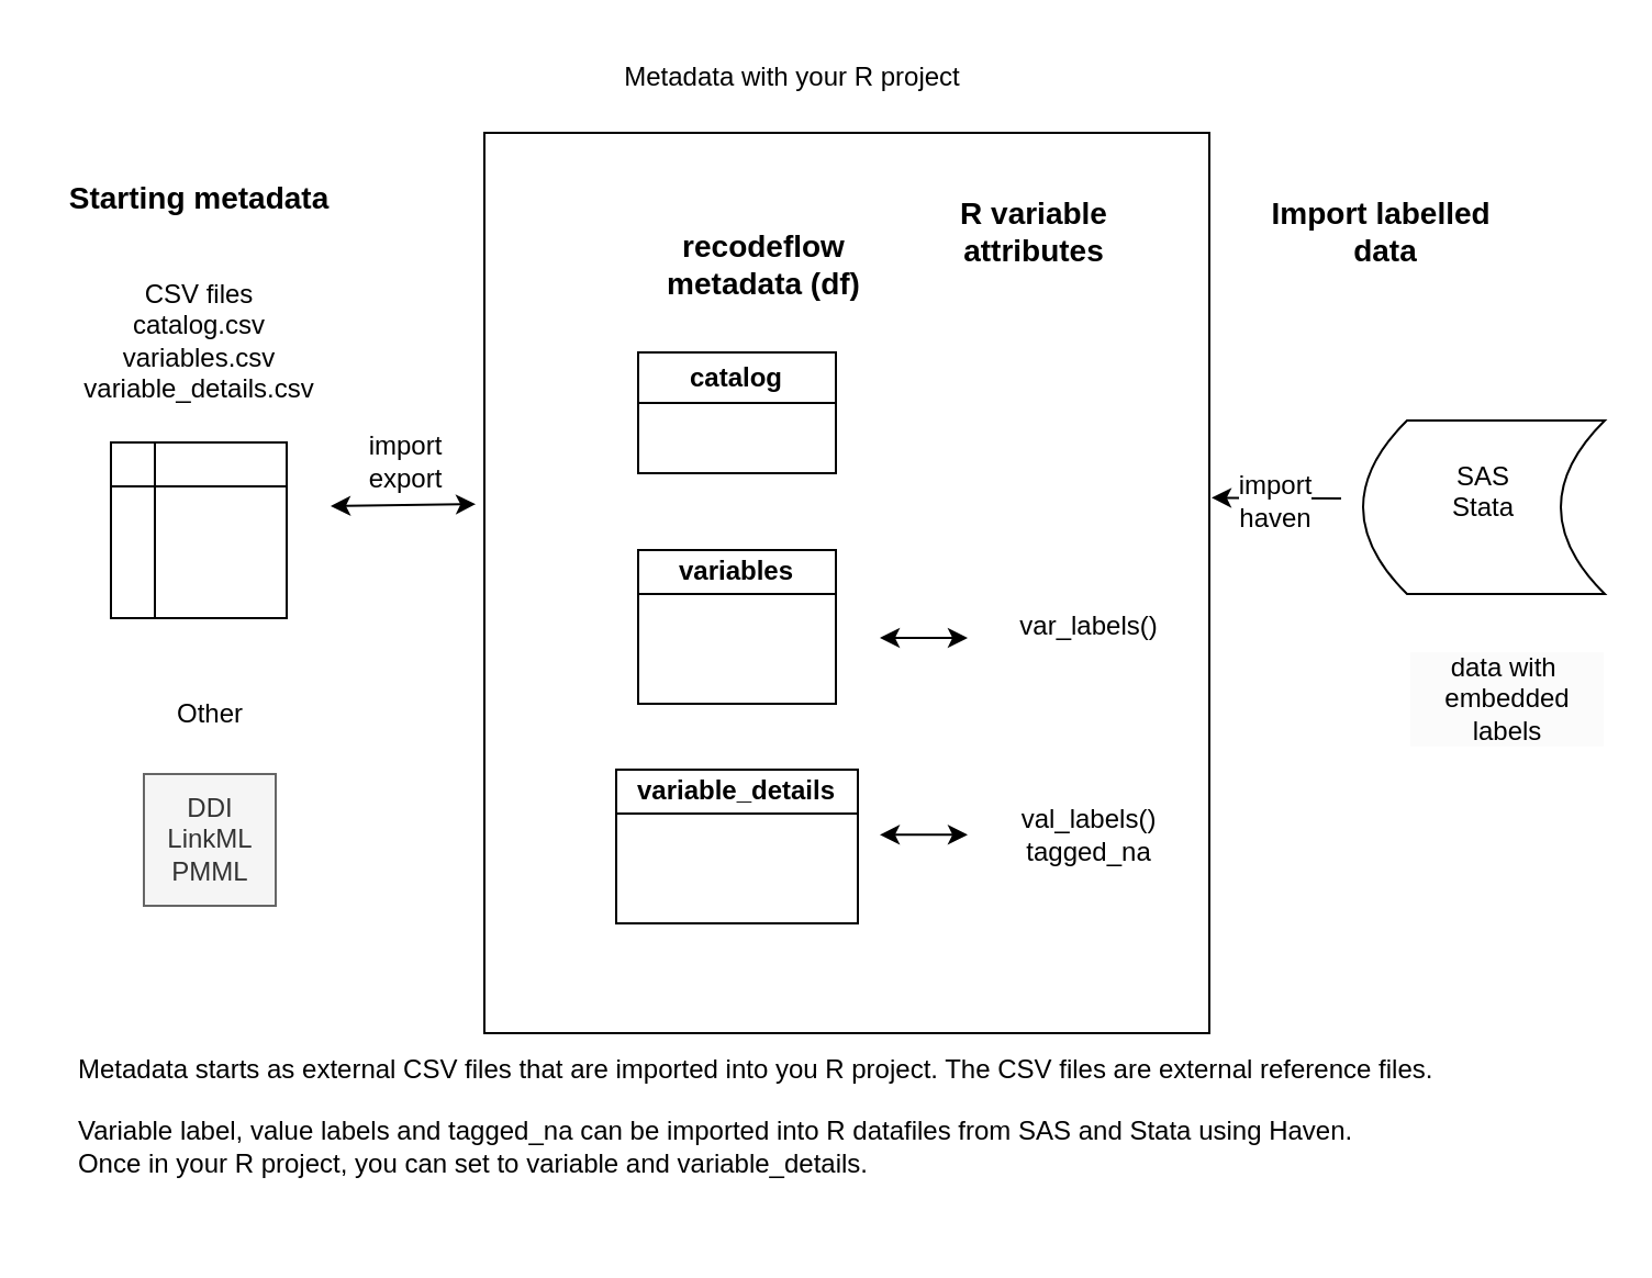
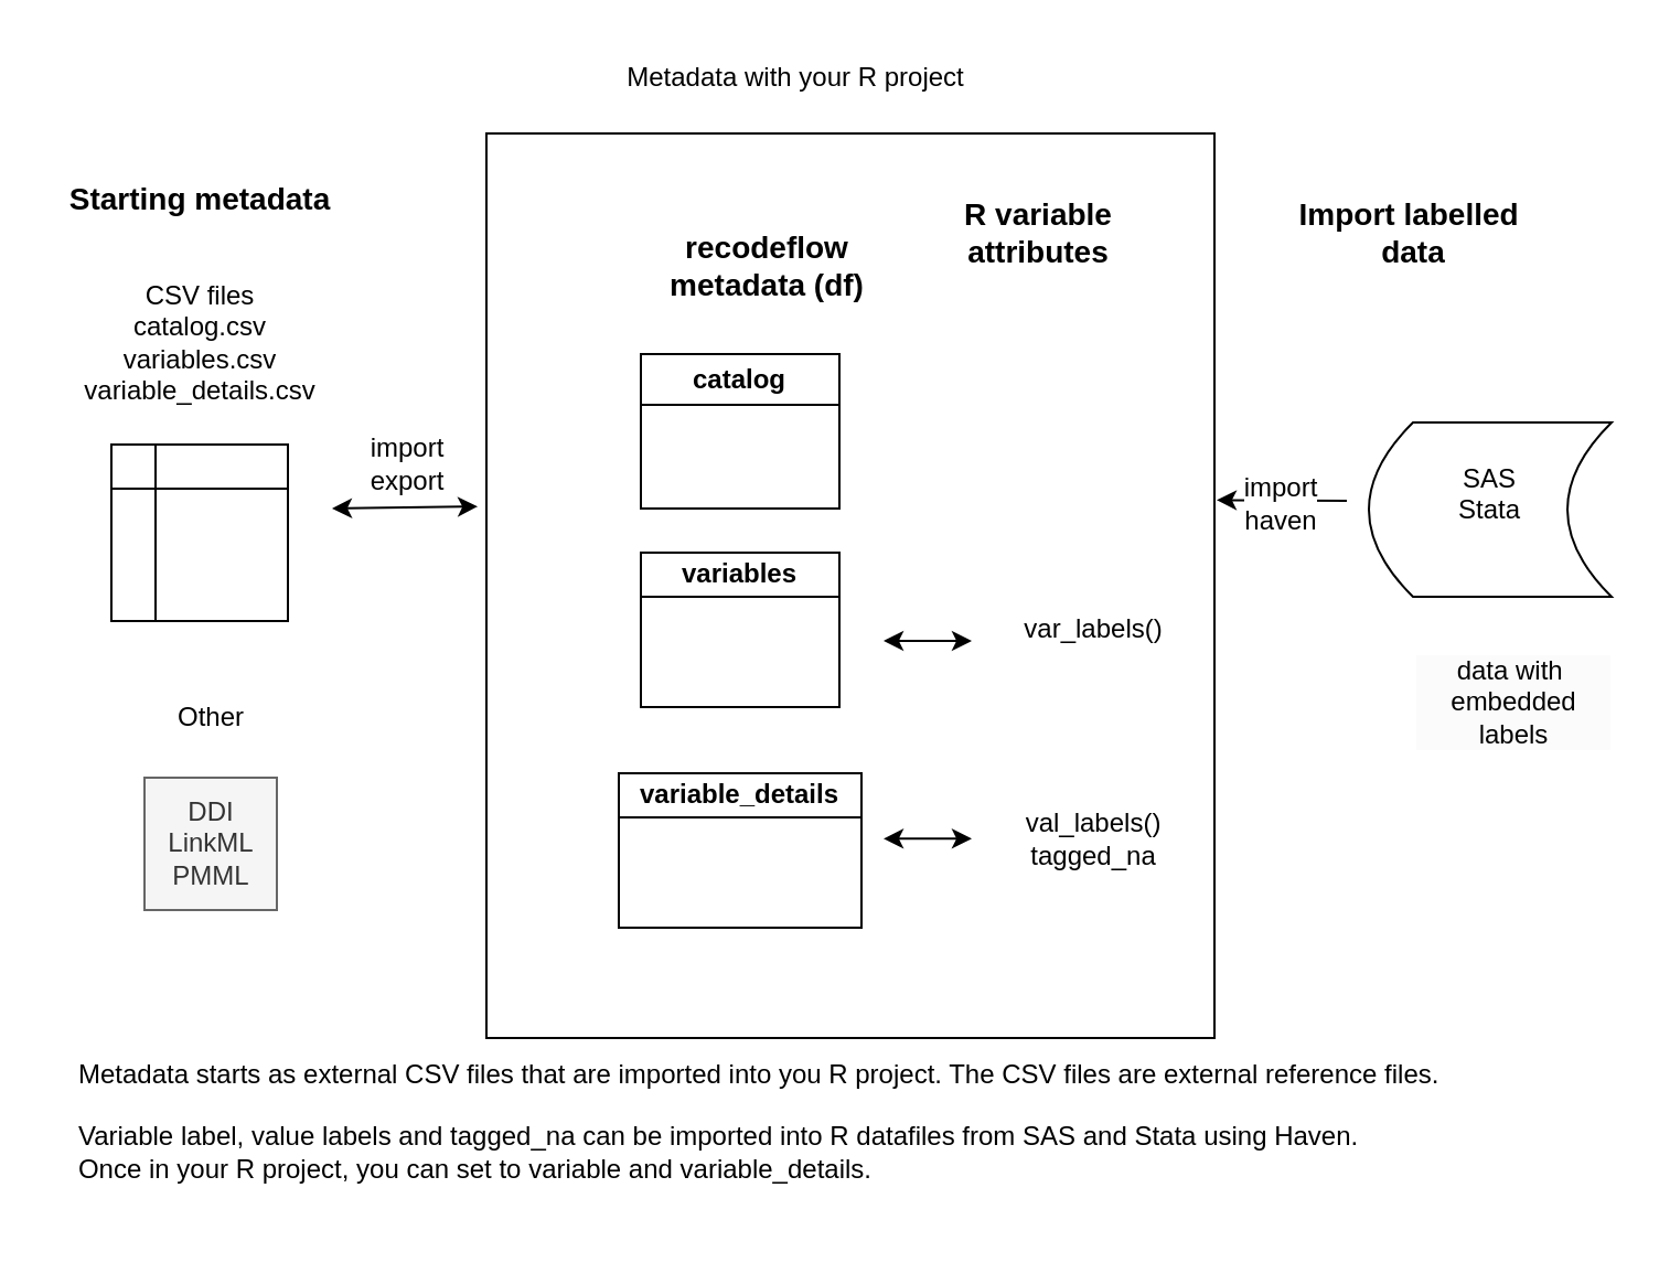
- <mxCell id="20" value="&lt;b&gt;&lt;font style=&quot;font-size: 14px;&quot;&gt;Import labelled&amp;nbsp;&lt;/font&gt;&lt;/b&gt;&lt;div&gt;&lt;b&gt;&lt;font style=&quot;font-size: 14px;&quot;&gt;data&lt;/font&gt;&lt;/b&gt;&lt;/div&gt;" style="text;html=1;align=center;verticalAlign=middle;resizable=0;points=[];autosize=1;strokeColor=none;fillColor=none;" parent="1" vertex="1"><mxGeometry x="565" y="80" width="130" height="50" as="geometry" /></mxCell>
+ <mxCell id="20" value="&lt;b&gt;&lt;font style=&quot;font-size: 14px;&quot;&gt;Import labelled&amp;nbsp;&lt;/font&gt;&lt;/b&gt;&lt;div&gt;&lt;b&gt;&lt;font style=&quot;font-size: 14px;&quot;&gt;data&lt;/font&gt;&lt;/b&gt;&lt;/div&gt;" style="text;html=1;align=center;verticalAlign=middle;resizable=0;points=[];autosize=1;strokeColor=none;fillColor=none;" parent="1" vertex="1"><mxGeometry x="575" y="80" width="130" height="50" as="geometry" /></mxCell>
- <mxCell id="11" value="catalog" style="swimlane;whiteSpace=wrap;html=1;" parent="1" vertex="1"><mxGeometry x="290" y="160" width="90" height="55" as="geometry"><mxRectangle x="390" y="270" width="80" height="30" as="alternateBounds" /></mxGeometry></mxCell>
+ <mxCell id="11" value="catalog" style="swimlane;whiteSpace=wrap;html=1;" parent="1" vertex="1"><mxGeometry x="290" y="160" width="90" height="70" as="geometry"><mxRectangle x="390" y="270" width="80" height="30" as="alternateBounds" /></mxGeometry></mxCell>
